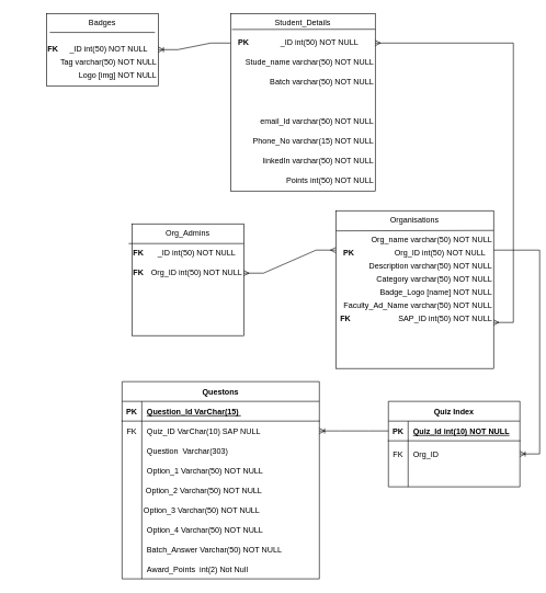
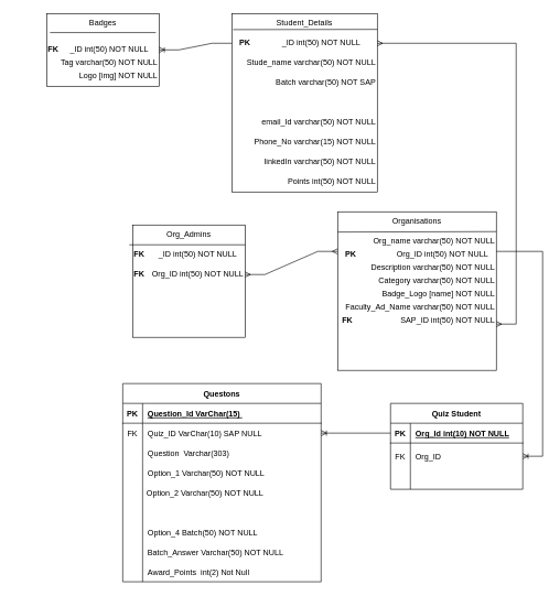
- <mxCell id="8" value="&amp;nbsp;Batch varchar(50) NOT NULL" style="text;html=1;strokeColor=none;fillColor=none;align=right;verticalAlign=middle;whiteSpace=wrap;rounded=0;" parent="1" vertex="1"><mxGeometry x="390" y="110" width="180" height="30" as="geometry" /></mxCell>
+ <mxCell id="8" value="&amp;nbsp;Batch varchar(50) NOT SAP" style="text;html=1;strokeColor=none;fillColor=none;align=right;verticalAlign=middle;whiteSpace=wrap;rounded=0;" parent="1" vertex="1"><mxGeometry x="390" y="110" width="180" height="30" as="geometry" /></mxCell>
- <mxCell id="58" value="Quiz Index" style="shape=table;startSize=30;container=1;collapsible=1;childLayout=tableLayout;fixedRows=1;rowLines=0;fontStyle=1;align=center;resizeLast=1;" vertex="1" parent="1"><mxGeometry x="590" y="610" width="200" height="130" as="geometry" /></mxCell>
+ <mxCell id="58" value="Quiz Student" style="shape=table;startSize=30;container=1;collapsible=1;childLayout=tableLayout;fixedRows=1;rowLines=0;fontStyle=1;align=center;resizeLast=1;" vertex="1" parent="1"><mxGeometry x="590" y="610" width="200" height="130" as="geometry" /></mxCell>
- <mxCell id="61" value="Quiz_Id int(10) NOT NULL" style="shape=partialRectangle;connectable=0;fillColor=none;top=0;left=0;bottom=0;right=0;align=left;spacingLeft=6;fontStyle=5;overflow=hidden;" vertex="1" parent="59"><mxGeometry x="30" width="170" height="30" as="geometry"><mxRectangle width="170" height="30" as="alternateBounds" /></mxGeometry></mxCell>
+ <mxCell id="61" value="Org_Id int(10) NOT NULL" style="shape=partialRectangle;connectable=0;fillColor=none;top=0;left=0;bottom=0;right=0;align=left;spacingLeft=6;fontStyle=5;overflow=hidden;" vertex="1" parent="59"><mxGeometry x="30" width="170" height="30" as="geometry"><mxRectangle width="170" height="30" as="alternateBounds" /></mxGeometry></mxCell>
- <mxCell id="54" value="Option_3 Varchar(50) NOT NULL" style="shape=partialRectangle;connectable=0;fillColor=none;top=0;left=0;bottom=0;right=0;align=left;spacingLeft=6;overflow=hidden;" parent="1" vertex="1"><mxGeometry x="210" y="760" width="185" height="30" as="geometry"><mxRectangle width="150" height="30" as="alternateBounds" /></mxGeometry></mxCell>
- <mxCell id="55" value="Option_4 Varchar(50) NOT NULL" style="shape=partialRectangle;connectable=0;fillColor=none;top=0;left=0;bottom=0;right=0;align=left;spacingLeft=6;overflow=hidden;" parent="1" vertex="1"><mxGeometry x="215" y="790" width="185" height="30" as="geometry"><mxRectangle width="150" height="30" as="alternateBounds" /></mxGeometry></mxCell>
+ <mxCell id="55" value="Option_4 Batch(50) NOT NULL" style="shape=partialRectangle;connectable=0;fillColor=none;top=0;left=0;bottom=0;right=0;align=left;spacingLeft=6;overflow=hidden;" parent="1" vertex="1"><mxGeometry x="215" y="790" width="185" height="30" as="geometry"><mxRectangle width="150" height="30" as="alternateBounds" /></mxGeometry></mxCell>
